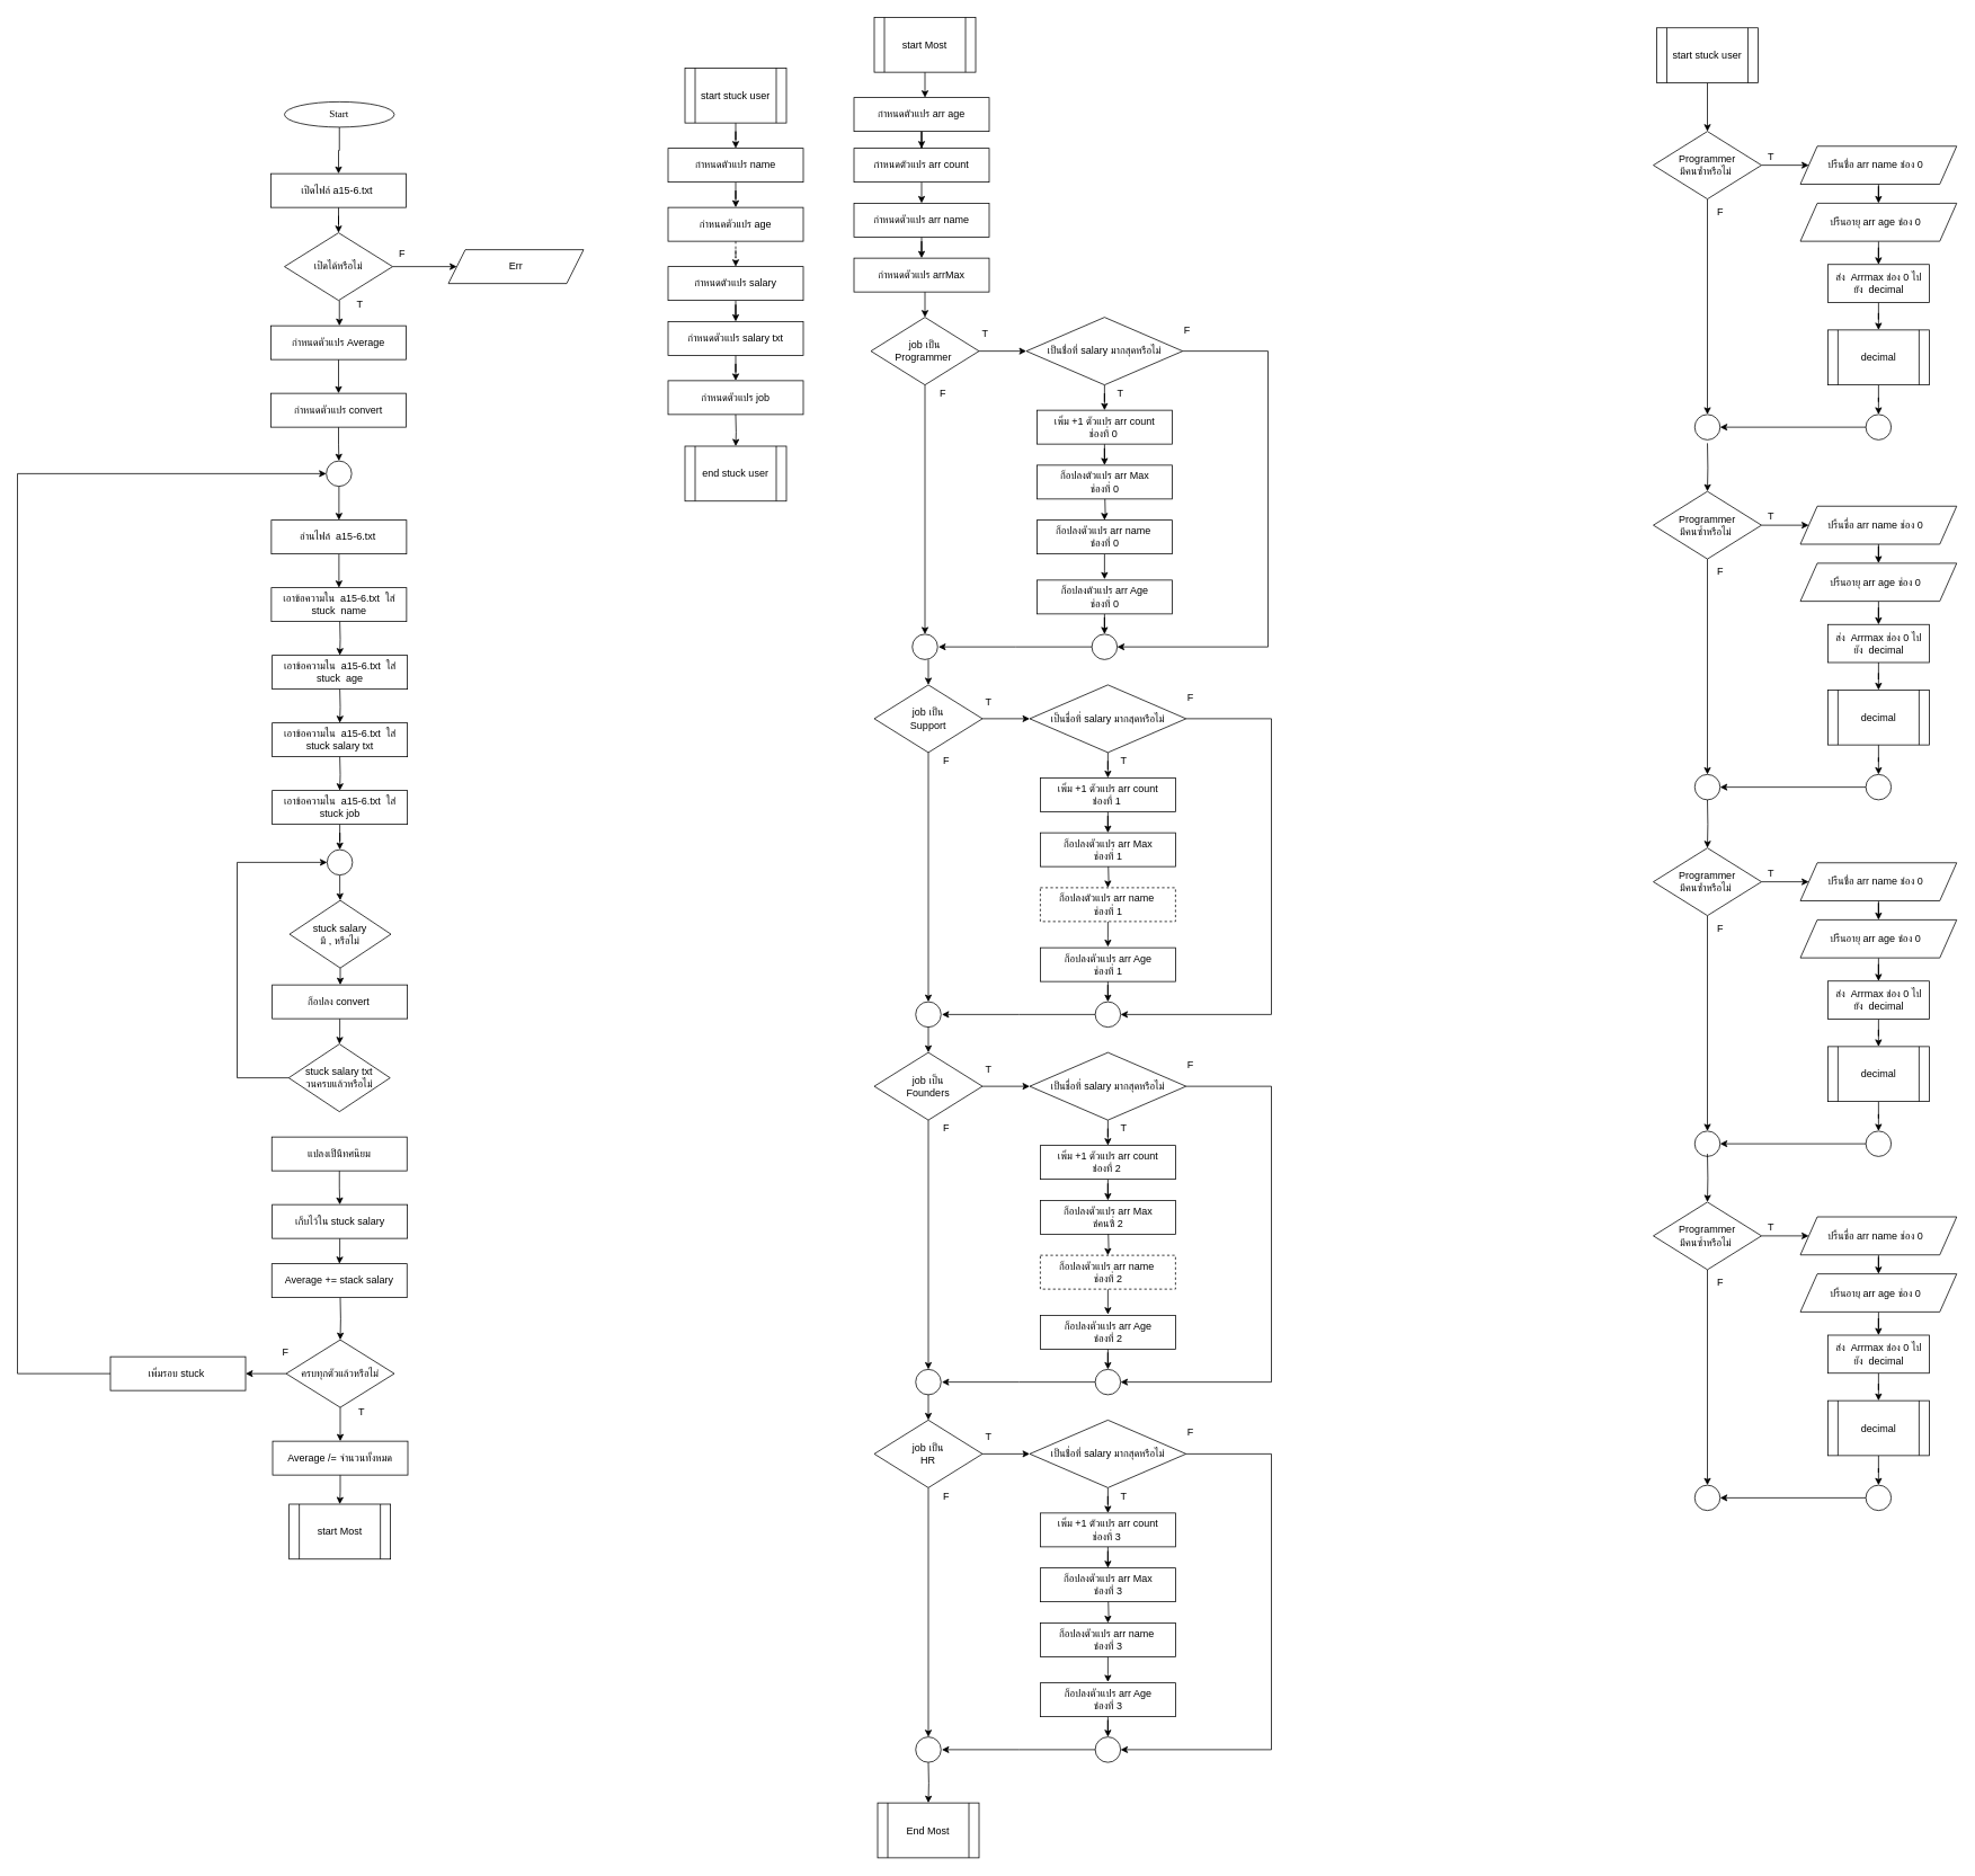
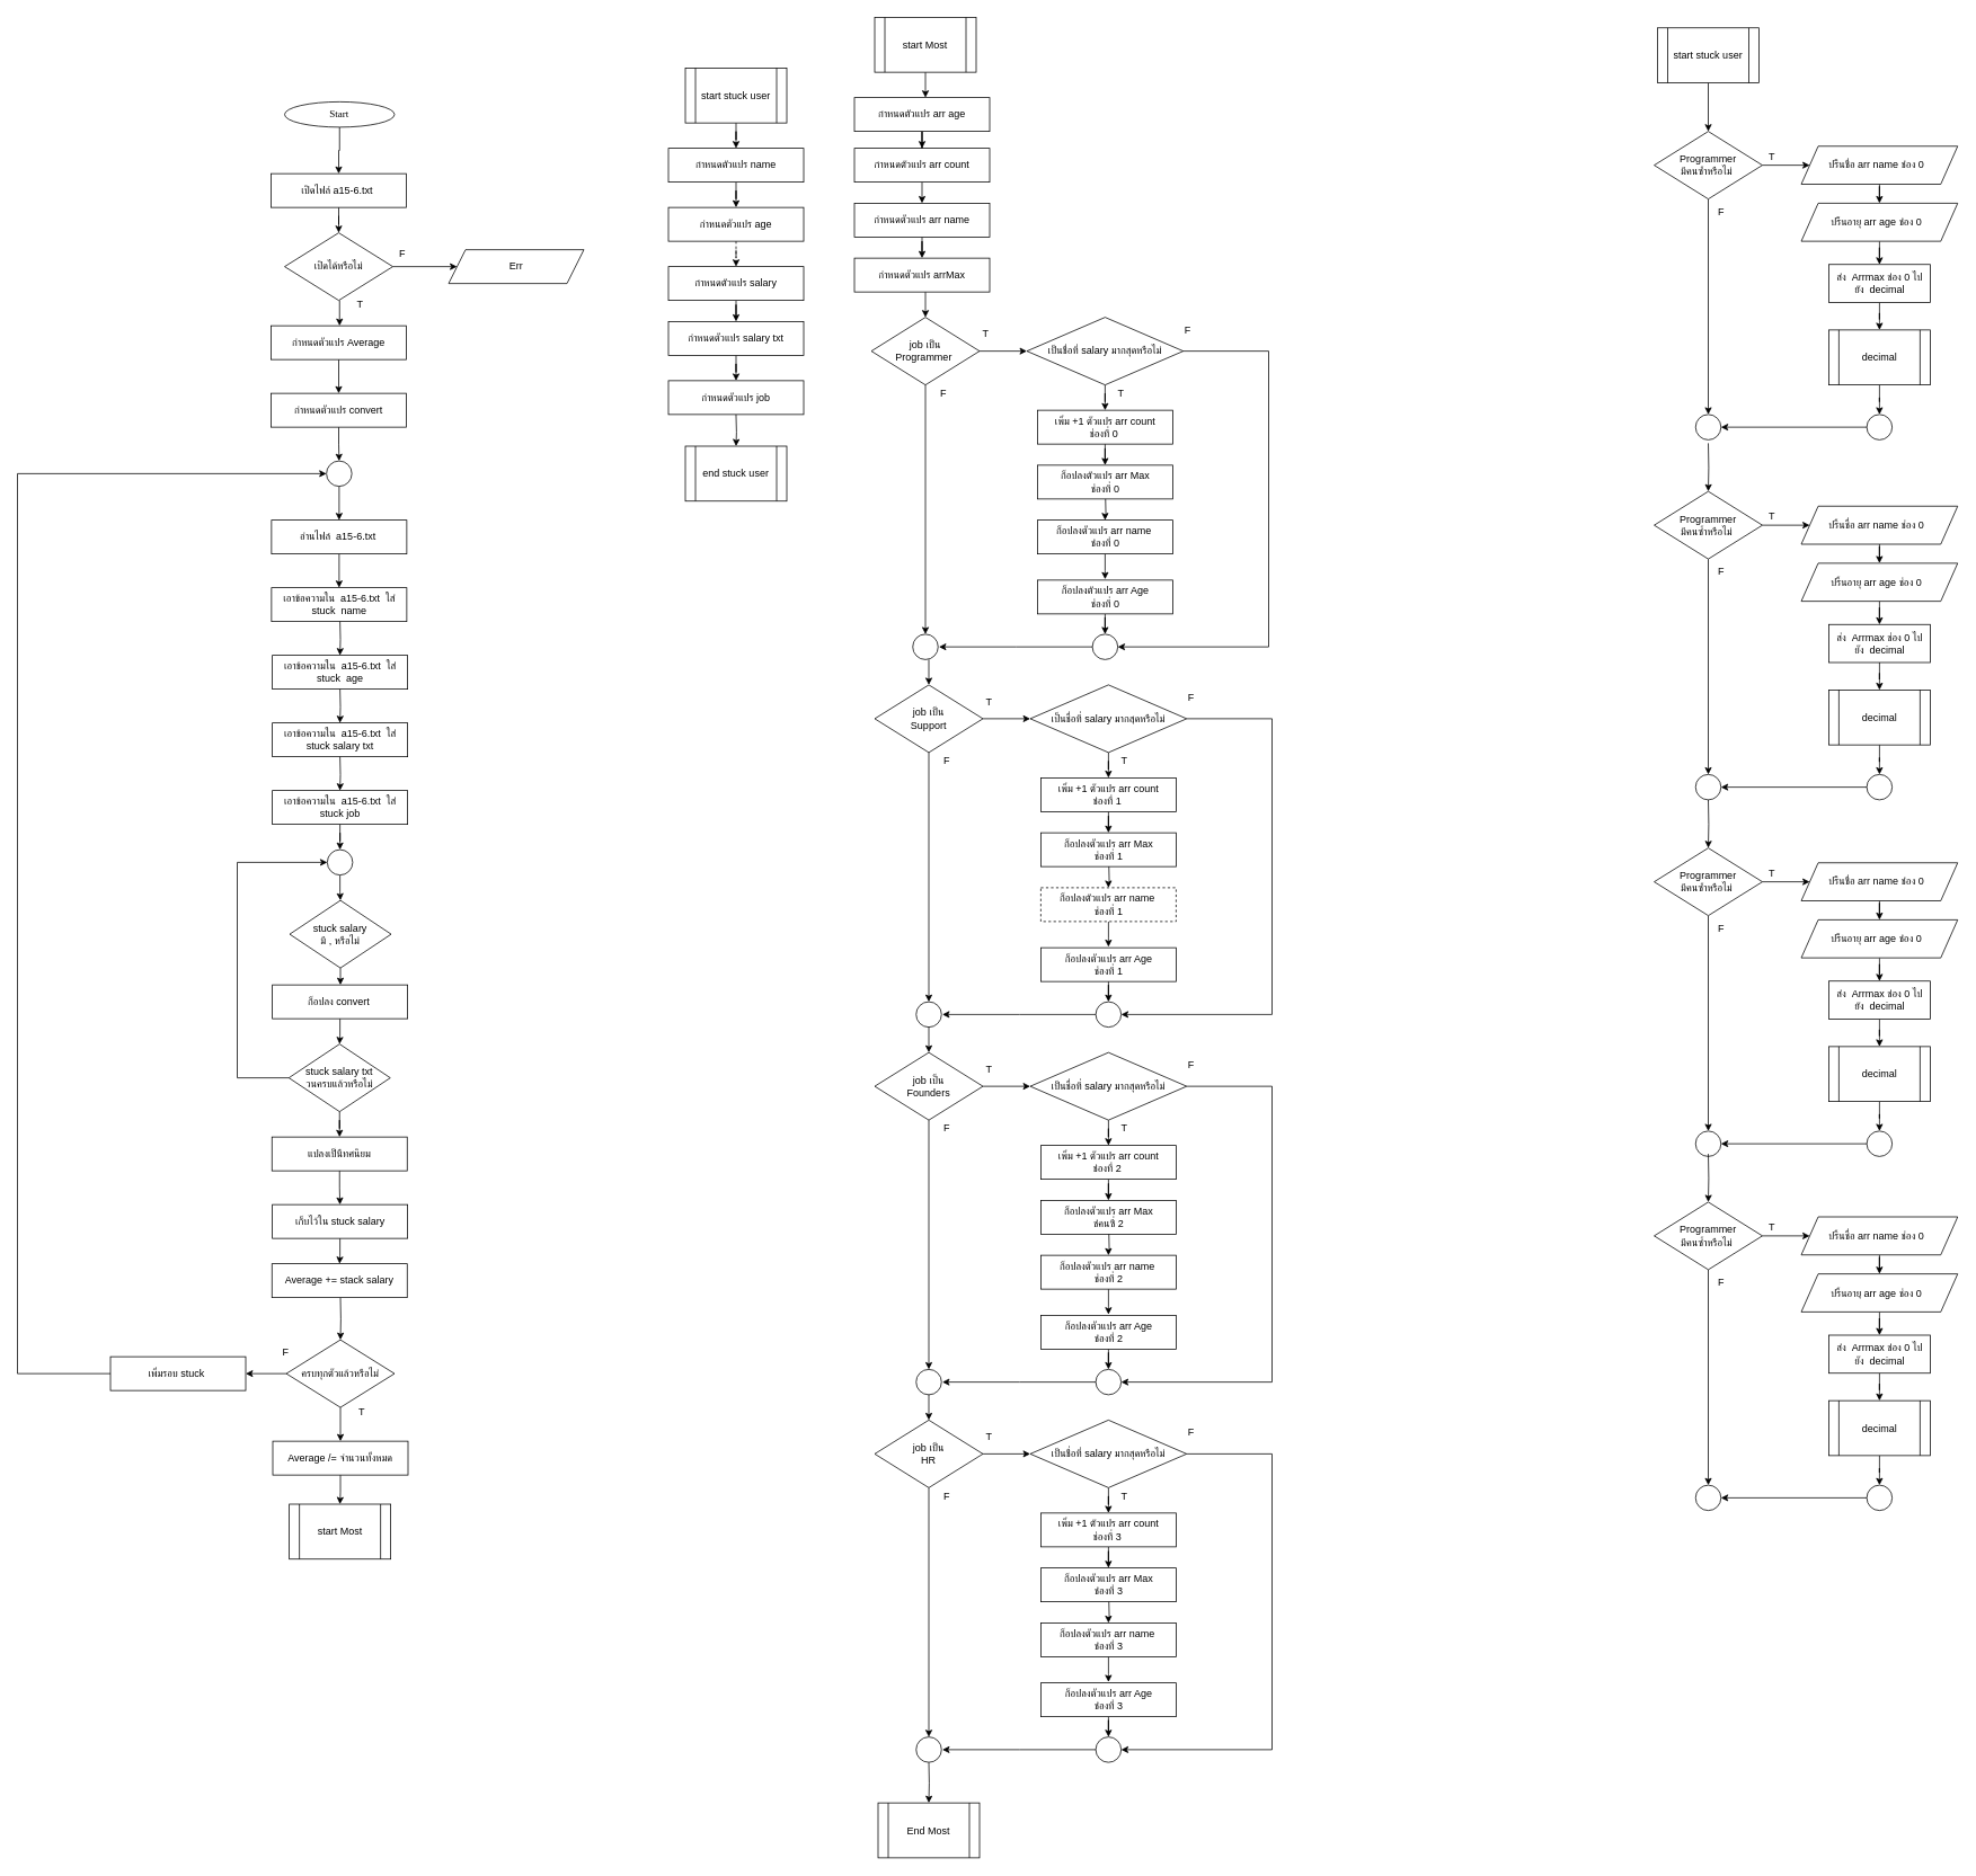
+ <mxCell id="54" value="" style="edgeStyle=orthogonalEdgeStyle;rounded=0;orthogonalLoop=1;jettySize=auto;html=1;" parent="1" source="55" target="63" edge="1"><mxGeometry relative="1" as="geometry" /></mxCell>
- <mxCell id="142" value="ก็อปลงตัวแปร arr name&amp;nbsp;&lt;div&gt;ช่องที่ 2&lt;/div&gt;" style="rounded=0;whiteSpace=wrap;html=1;dashed=1;" vertex="1" parent="1"><mxGeometry x="1230.5" y="1485" width="160" height="40" as="geometry" /></mxCell>
+ <mxCell id="142" value="ก็อปลงตัวแปร arr name&amp;nbsp;&lt;div&gt;ช่องที่ 2&lt;/div&gt;" style="rounded=0;whiteSpace=wrap;html=1;" vertex="1" parent="1"><mxGeometry x="1230.5" y="1485" width="160" height="40" as="geometry" /></mxCell>
